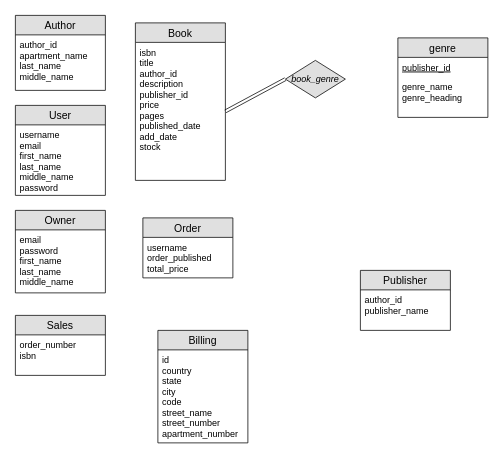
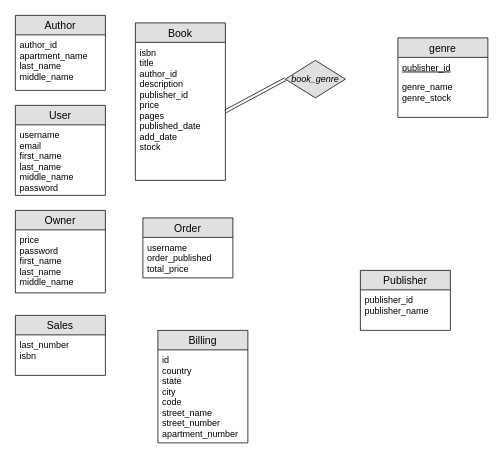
- <mxCell id="16" value="genre_name&#10;genre_heading" style="text;strokeColor=none;fillColor=none;spacingLeft=4;spacingRight=4;overflow=hidden;rotatable=0;points=[[0,0.5],[1,0.5]];portConstraint=eastwest;fontSize=12;fontStyle=0" vertex="1" parent="14"><mxGeometry y="52" width="120" height="54" as="geometry" /></mxCell>
+ <mxCell id="16" value="genre_name&#10;genre_stock" style="text;strokeColor=none;fillColor=none;spacingLeft=4;spacingRight=4;overflow=hidden;rotatable=0;points=[[0,0.5],[1,0.5]];portConstraint=eastwest;fontSize=12;fontStyle=0" vertex="1" parent="14"><mxGeometry y="52" width="120" height="54" as="geometry" /></mxCell>
- <mxCell id="9" value="email&#10;password&#10;first_name&#10;last_name&#10;middle_name" style="text;strokeColor=none;fillColor=none;spacingLeft=4;spacingRight=4;overflow=hidden;rotatable=0;points=[[0,0.5],[1,0.5]];portConstraint=eastwest;fontSize=12;" vertex="1" parent="8"><mxGeometry y="26" width="120" height="84" as="geometry" /></mxCell>
+ <mxCell id="9" value="price&#10;password&#10;first_name&#10;last_name&#10;middle_name" style="text;strokeColor=none;fillColor=none;spacingLeft=4;spacingRight=4;overflow=hidden;rotatable=0;points=[[0,0.5],[1,0.5]];portConstraint=eastwest;fontSize=12;" vertex="1" parent="8"><mxGeometry y="26" width="120" height="84" as="geometry" /></mxCell>
- <mxCell id="18" value="author_id&#10;publisher_name&#10;" style="text;strokeColor=none;fillColor=none;spacingLeft=4;spacingRight=4;overflow=hidden;rotatable=0;points=[[0,0.5],[1,0.5]];portConstraint=eastwest;fontSize=12;" vertex="1" parent="17"><mxGeometry y="26" width="120" height="54" as="geometry" /></mxCell>
+ <mxCell id="18" value="publisher_id&#10;publisher_name&#10;" style="text;strokeColor=none;fillColor=none;spacingLeft=4;spacingRight=4;overflow=hidden;rotatable=0;points=[[0,0.5],[1,0.5]];portConstraint=eastwest;fontSize=12;" vertex="1" parent="17"><mxGeometry y="26" width="120" height="54" as="geometry" /></mxCell>
- <mxCell id="13" value="order_number&#10;isbn&#10;" style="text;strokeColor=none;fillColor=none;spacingLeft=4;spacingRight=4;overflow=hidden;rotatable=0;points=[[0,0.5],[1,0.5]];portConstraint=eastwest;fontSize=12;" vertex="1" parent="12"><mxGeometry y="26" width="120" height="54" as="geometry" /></mxCell>
+ <mxCell id="13" value="last_number&#10;isbn&#10;" style="text;strokeColor=none;fillColor=none;spacingLeft=4;spacingRight=4;overflow=hidden;rotatable=0;points=[[0,0.5],[1,0.5]];portConstraint=eastwest;fontSize=12;" vertex="1" parent="12"><mxGeometry y="26" width="120" height="54" as="geometry" /></mxCell>
